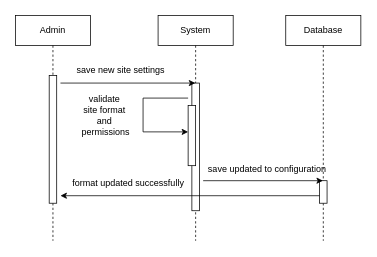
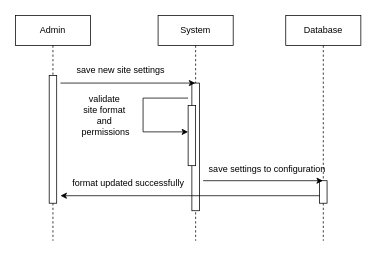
- <mxCell id="16" value="save updated to configuration" style="text;html=1;align=center;verticalAlign=middle;resizable=0;points=[];autosize=1;strokeColor=none;fillColor=none;" vertex="1" parent="1"><mxGeometry x="270" y="210" width="170" height="30" as="geometry" /></mxCell>
+ <mxCell id="16" value="save settings to configuration" style="text;html=1;align=center;verticalAlign=middle;resizable=0;points=[];autosize=1;strokeColor=none;fillColor=none;" vertex="1" parent="1"><mxGeometry x="270" y="210" width="170" height="30" as="geometry" /></mxCell>
